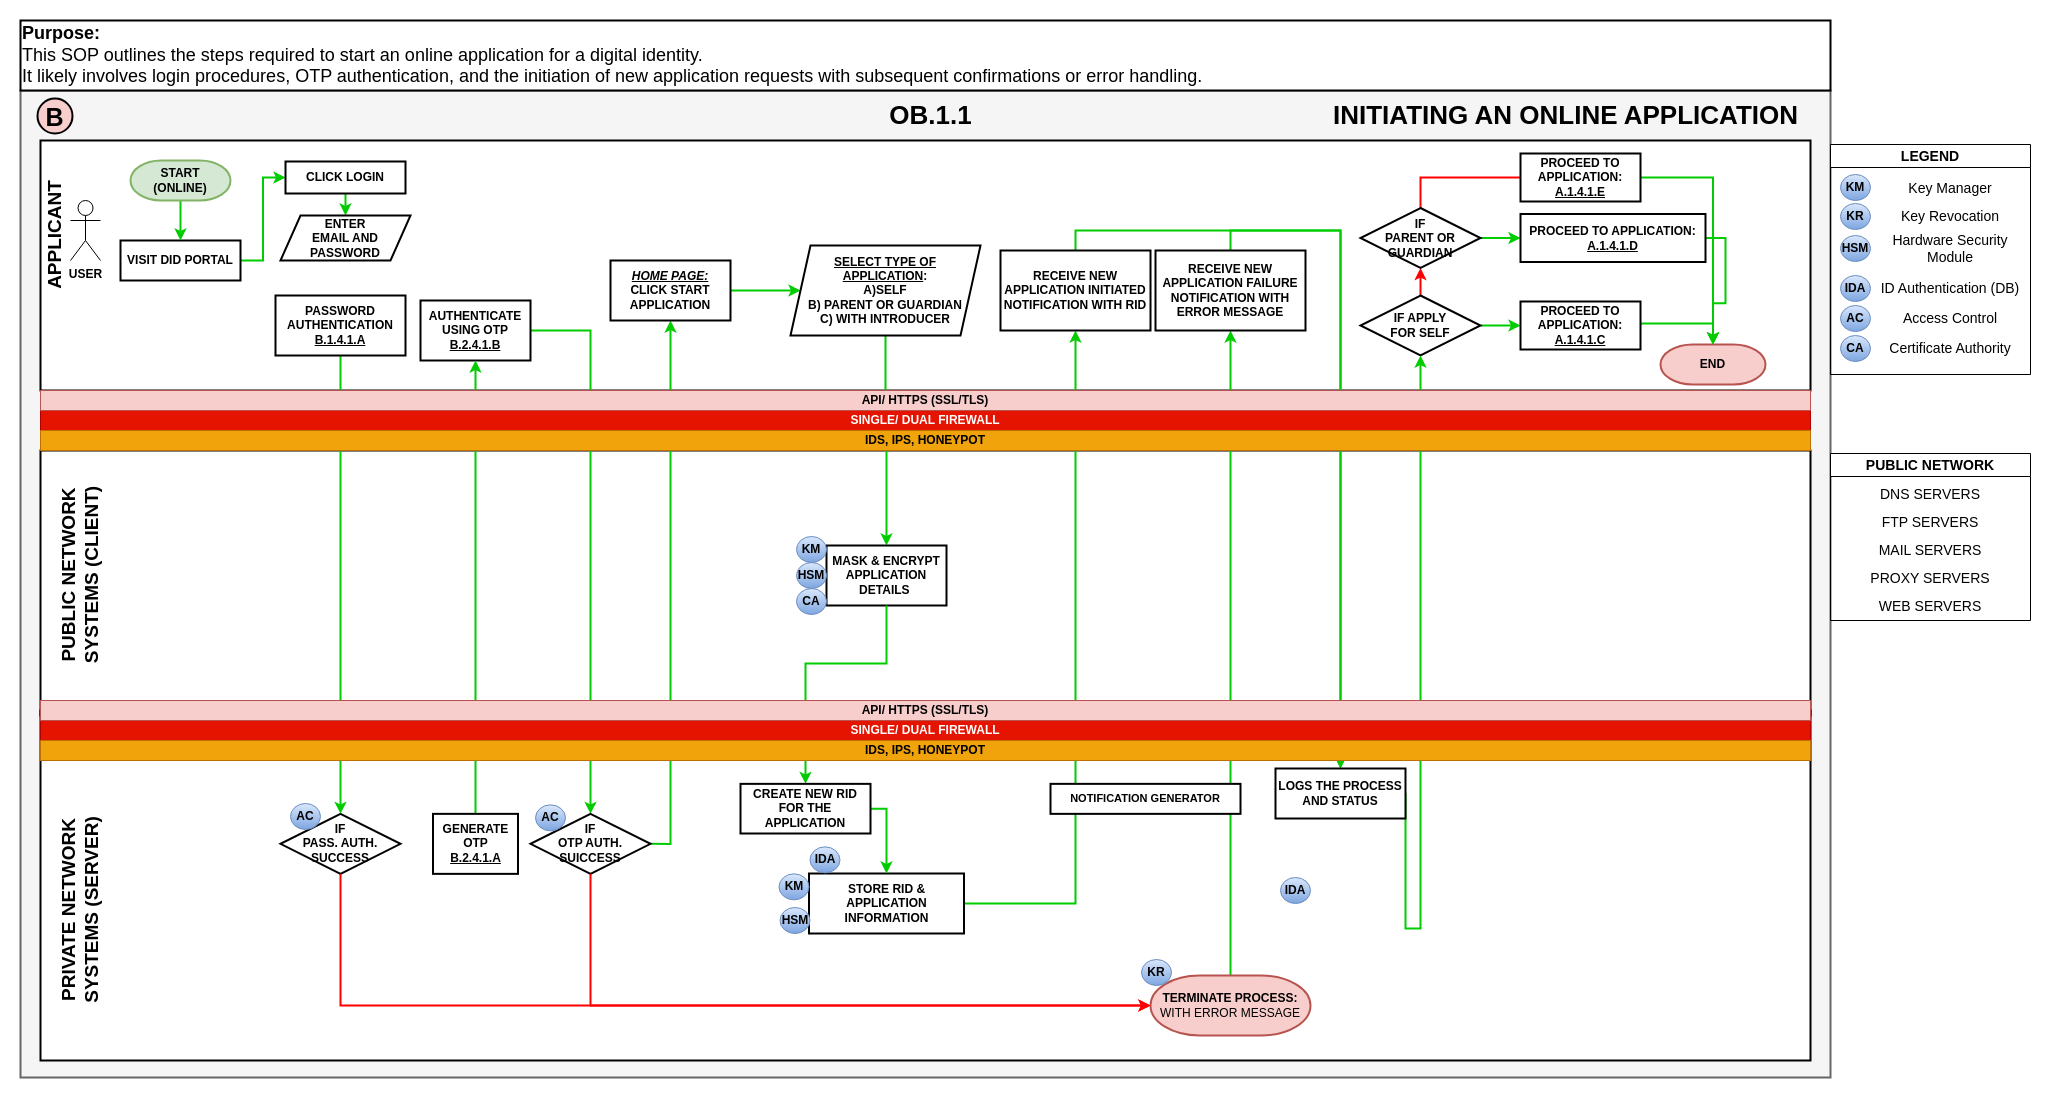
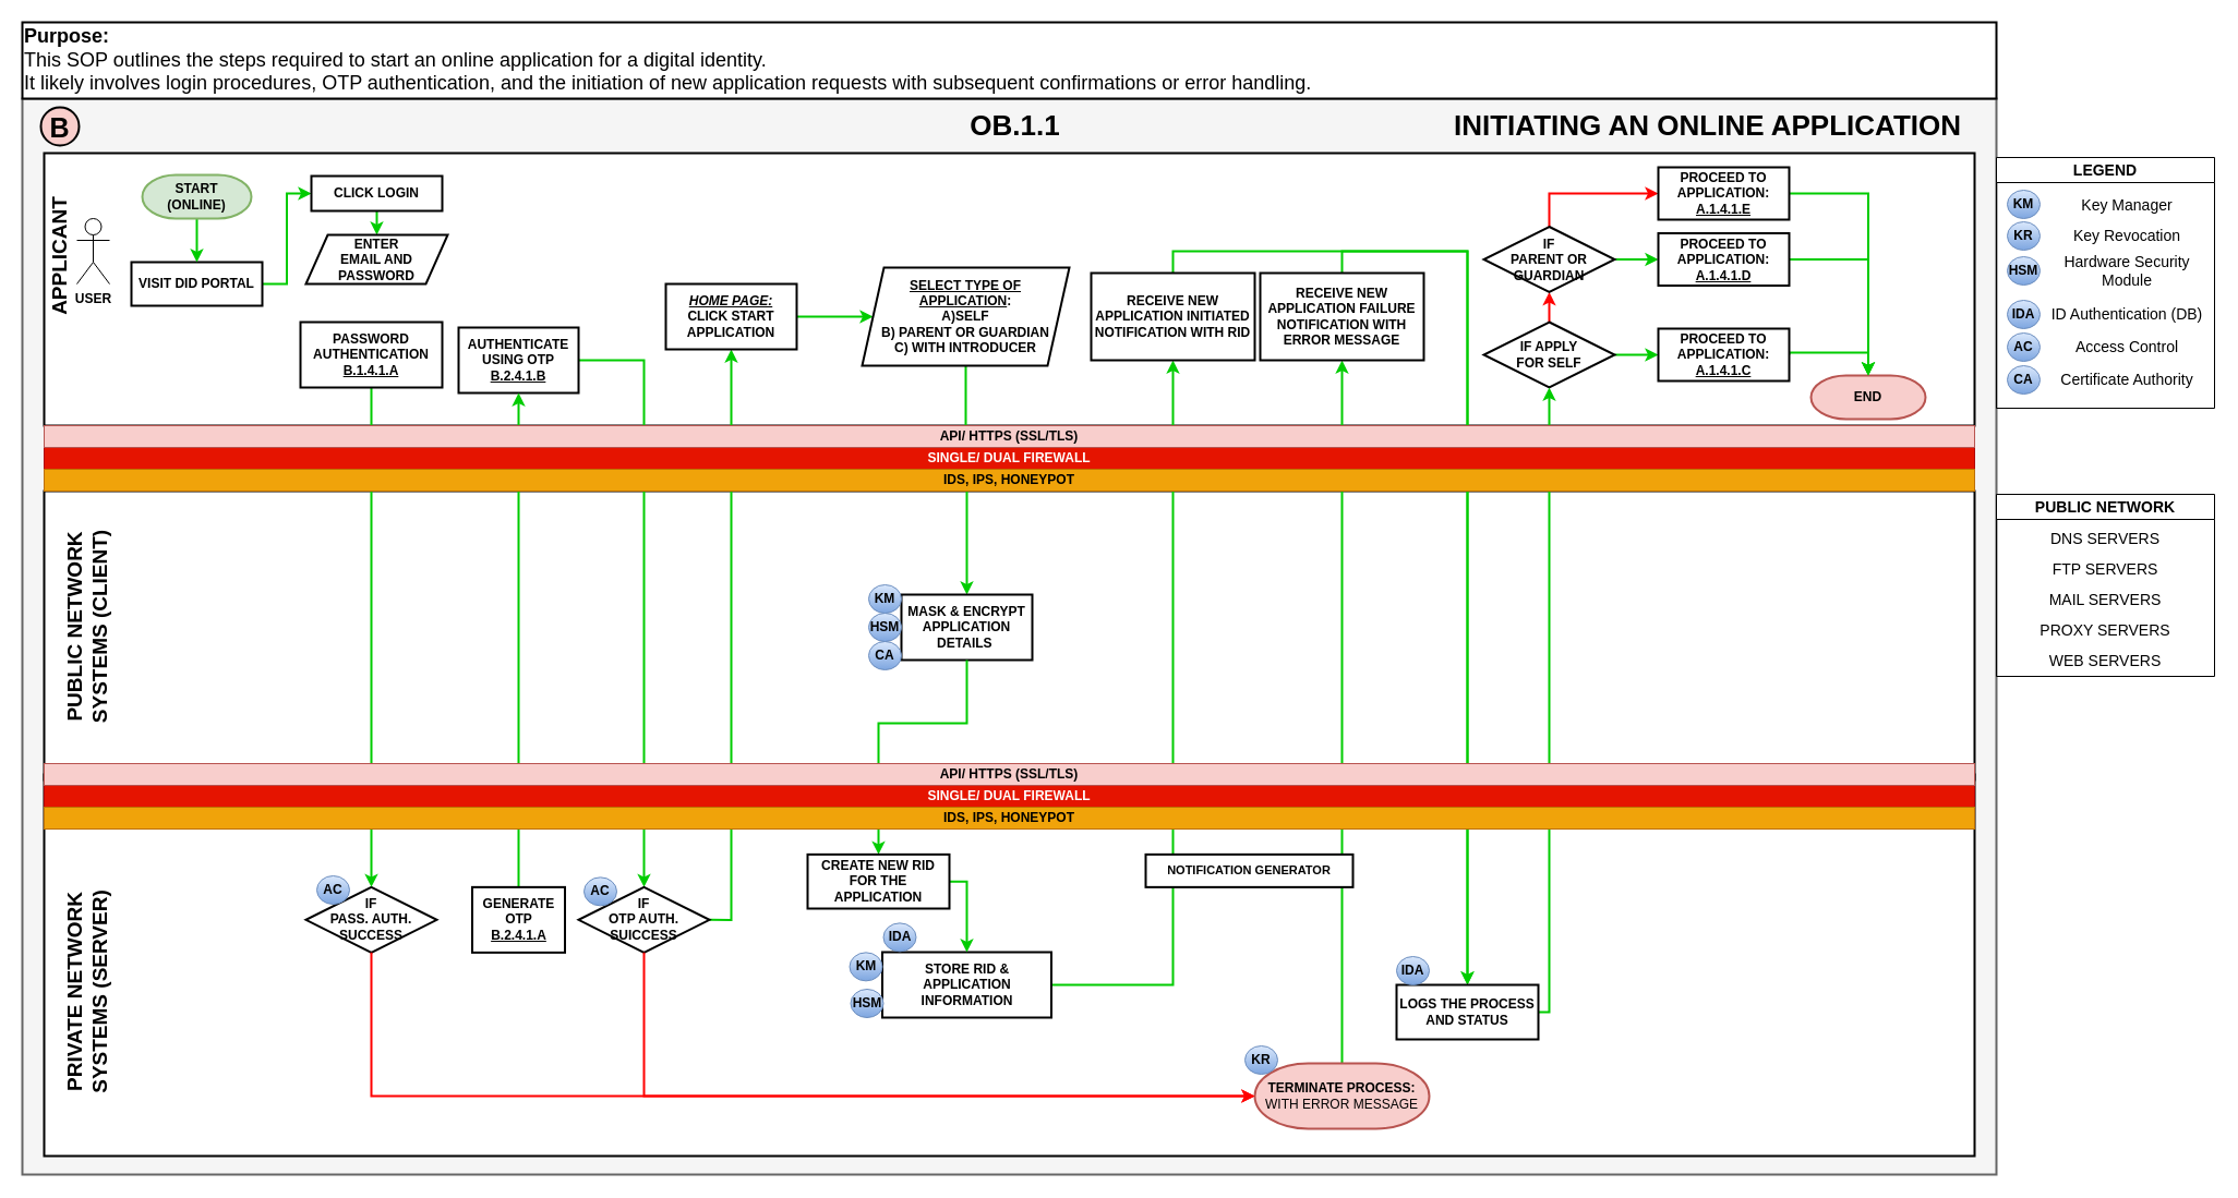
- <mxCell id="81" style="edgeStyle=orthogonalEdgeStyle;rounded=0;orthogonalLoop=1;jettySize=auto;html=1;exitX=0.5;exitY=0;exitDx=0;exitDy=0;entryX=0;entryY=0.5;entryDx=0;entryDy=0;fontSize=12;strokeColor=#FF0000;fontColor=#00CC00;strokeWidth=2;fontStyle=1;endArrow=none;" parent="1" source="82" target="100" edge="1"><mxGeometry relative="1" as="geometry" /></mxCell>
+ <mxCell id="81" style="edgeStyle=orthogonalEdgeStyle;rounded=0;orthogonalLoop=1;jettySize=auto;html=1;exitX=0.5;exitY=0;exitDx=0;exitDy=0;entryX=0;entryY=0.5;entryDx=0;entryDy=0;fontSize=12;strokeColor=#FF0000;fontColor=#00CC00;strokeWidth=2;fontStyle=1;" parent="1" source="82" target="100" edge="1"><mxGeometry relative="1" as="geometry" /></mxCell>
- <mxCell id="98" value="PROCEED TO APPLICATION:&lt;br&gt;&lt;u&gt;A.1.4.1.D&lt;/u&gt;" style="rounded=0;whiteSpace=wrap;html=1;fontSize=12;strokeWidth=2;fontStyle=1" parent="1" vertex="1"><mxGeometry x="1520" y="213.5" width="185" height="48" as="geometry" /></mxCell>
+ <mxCell id="98" value="PROCEED TO APPLICATION:&lt;br&gt;&lt;u&gt;A.1.4.1.D&lt;/u&gt;" style="rounded=0;whiteSpace=wrap;html=1;fontSize=12;strokeWidth=2;fontStyle=1" parent="1" vertex="1"><mxGeometry x="1520" y="213.5" width="120" height="48" as="geometry" /></mxCell>
- <mxCell id="85" value="LOGS THE PROCESS AND STATUS" style="rounded=0;whiteSpace=wrap;html=1;fontStyle=1;strokeWidth=2;shape=label;boundedLbl=1;backgroundOutline=1;size=15;" parent="1" vertex="1"><mxGeometry x="1275" y="768" width="130" height="50" as="geometry" /></mxCell>
+ <mxCell id="85" value="LOGS THE PROCESS AND STATUS" style="rounded=0;whiteSpace=wrap;html=1;fontStyle=1;strokeWidth=2;shape=label;boundedLbl=1;backgroundOutline=1;size=15;" parent="1" vertex="1"><mxGeometry x="1280" y="903" width="130" height="50" as="geometry" /></mxCell>
